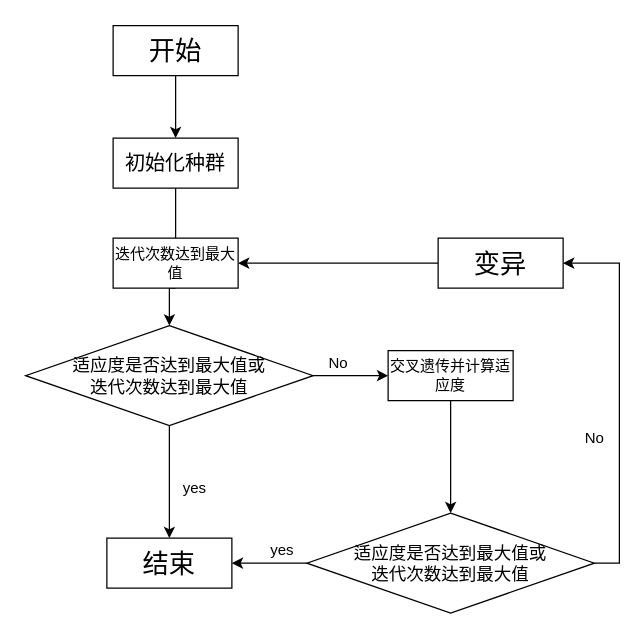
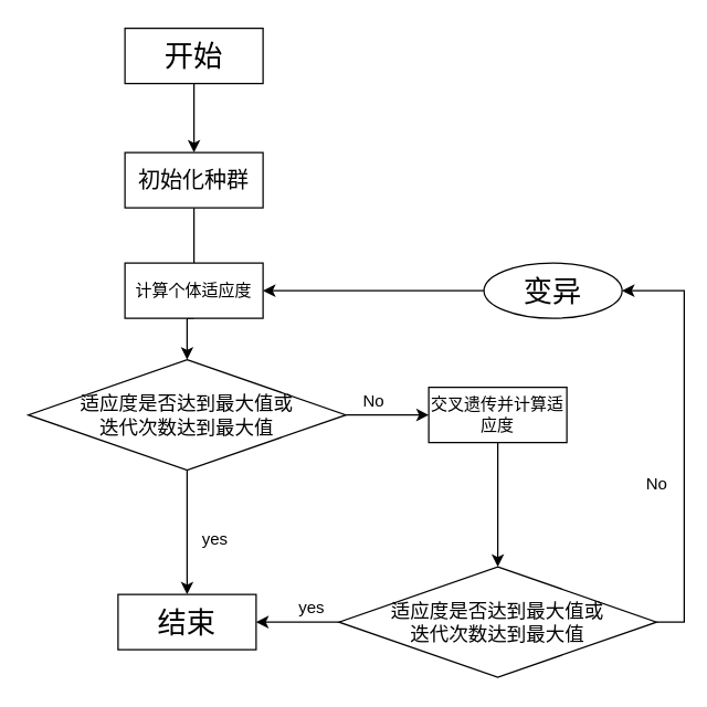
- <mxCell id="7" value="迭代次数达到最大值" style="rounded=0;whiteSpace=wrap;html=1;fontSize=12;" vertex="1" parent="1"><mxGeometry x="90" y="190" width="100" height="40" as="geometry" /></mxCell>
+ <mxCell id="7" value="计算个体适应度" style="rounded=0;whiteSpace=wrap;html=1;fontSize=12;" vertex="1" parent="1"><mxGeometry x="90" y="190" width="100" height="40" as="geometry" /></mxCell>
- <mxCell id="15" value="变异" style="rounded=0;whiteSpace=wrap;html=1;fontSize=21;" vertex="1" parent="1"><mxGeometry x="350" y="190" width="100" height="40" as="geometry" /></mxCell>
+ <mxCell id="15" value="变异" style="ellipse;whiteSpace=wrap;html=1;fontSize=21;" vertex="1" parent="1"><mxGeometry x="350" y="190" width="100" height="40" as="geometry" /></mxCell>
